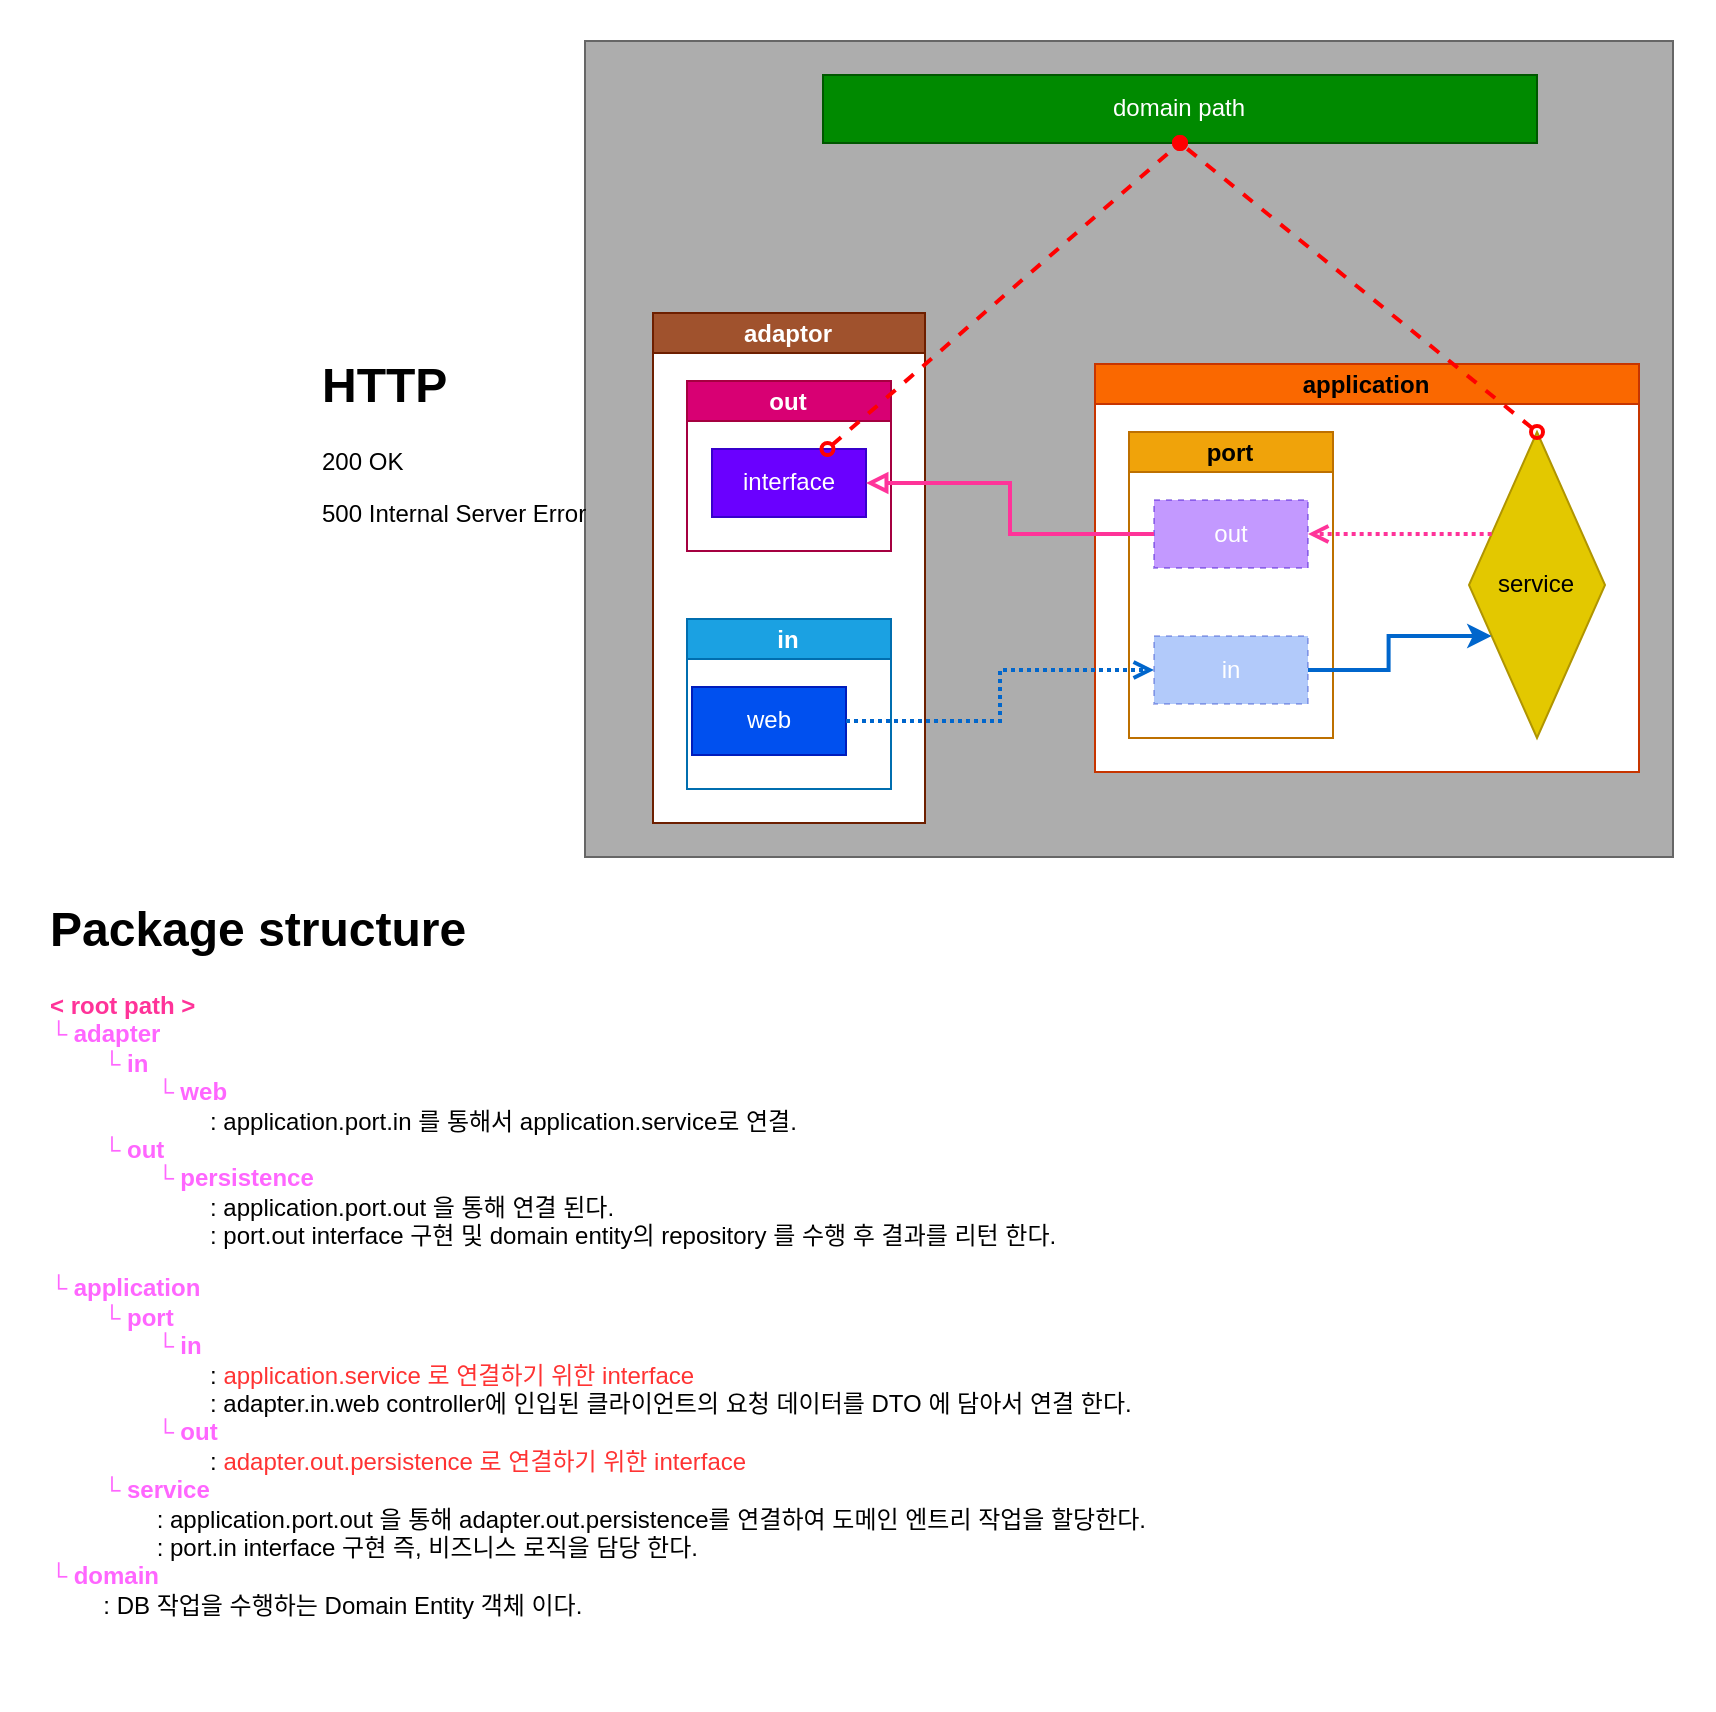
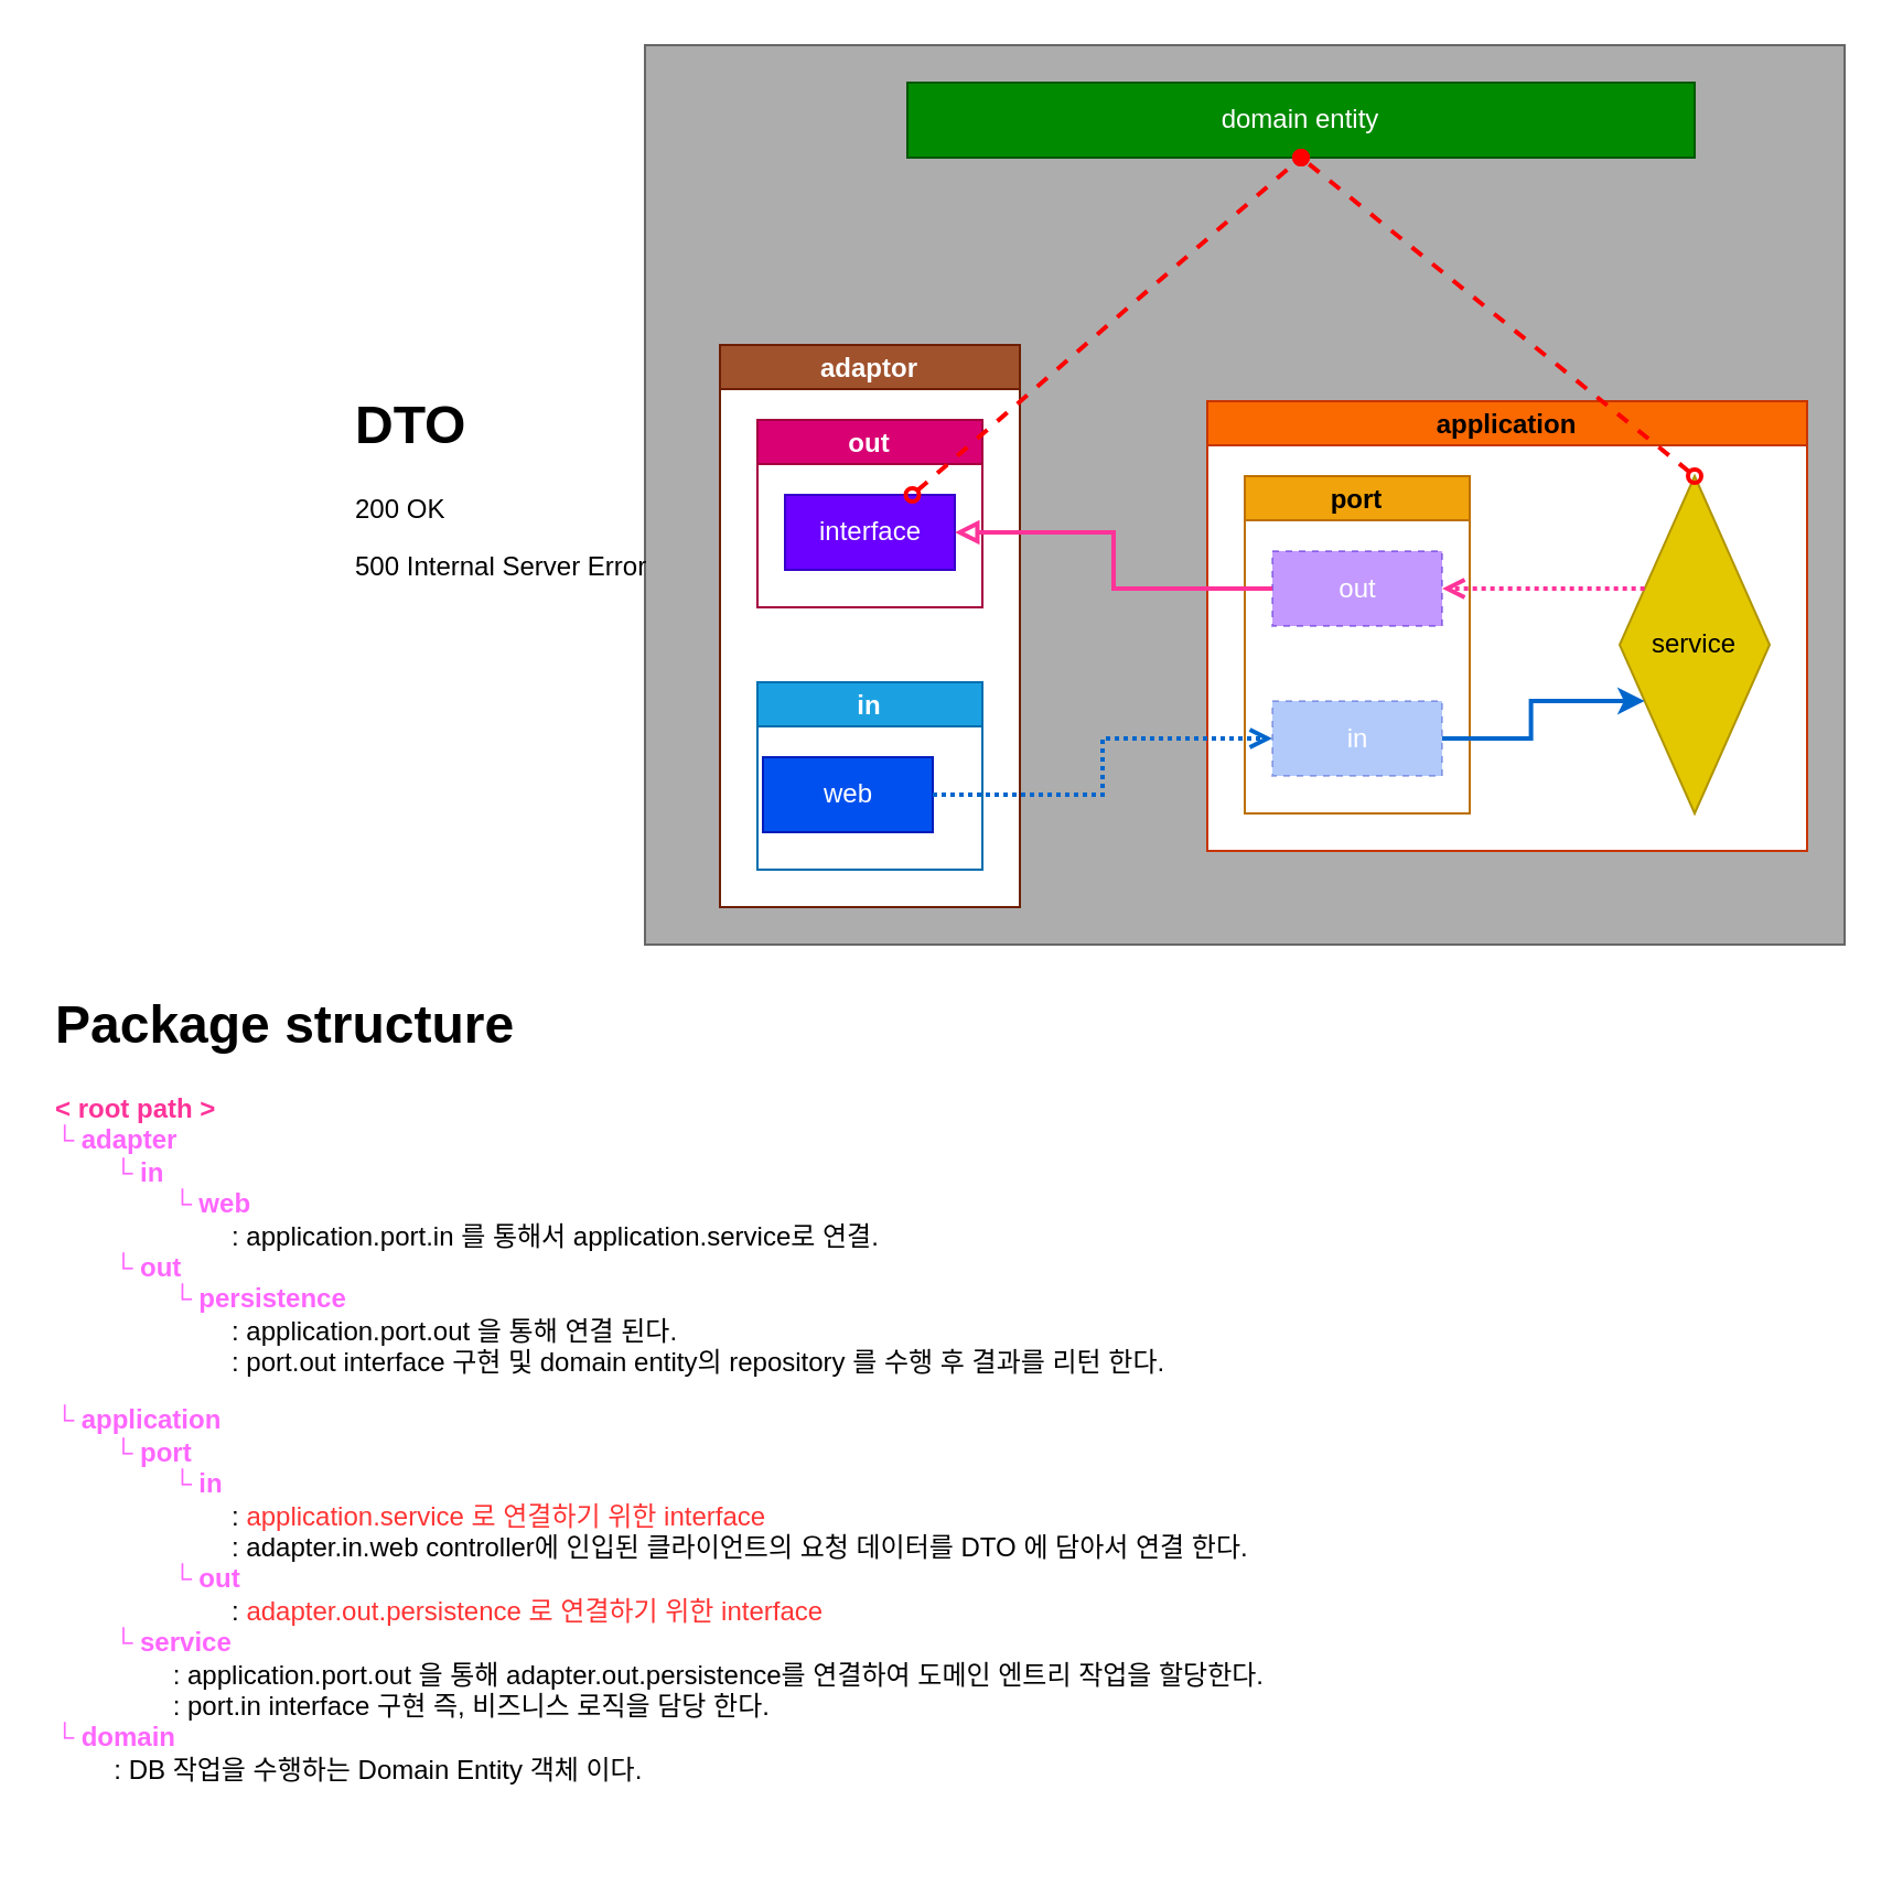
- <mxCell id="17" value="domain path" style="whiteSpace=wrap;html=1;align=center;treeFolding=1;treeMoving=1;newEdgeStyle={&quot;edgeStyle&quot;:&quot;elbowEdgeStyle&quot;,&quot;startArrow&quot;:&quot;none&quot;,&quot;endArrow&quot;:&quot;none&quot;};fillColor=#008a00;fontColor=#ffffff;strokeColor=#005700;" parent="1" vertex="1"><mxGeometry x="411" y="37" width="357" height="34" as="geometry" /></mxCell>
+ <mxCell id="17" value="domain entity" style="whiteSpace=wrap;html=1;align=center;treeFolding=1;treeMoving=1;newEdgeStyle={&quot;edgeStyle&quot;:&quot;elbowEdgeStyle&quot;,&quot;startArrow&quot;:&quot;none&quot;,&quot;endArrow&quot;:&quot;none&quot;};fillColor=#008a00;fontColor=#ffffff;strokeColor=#005700;" parent="1" vertex="1"><mxGeometry x="411" y="37" width="357" height="34" as="geometry" /></mxCell>
- <mxCell id="20" value="&lt;h1&gt;HTTP&amp;nbsp;&lt;/h1&gt;&lt;p&gt;200 OK&lt;/p&gt;&lt;p&gt;500 Internal Server Error&amp;nbsp;&lt;/p&gt;" style="text;html=1;strokeColor=none;fillColor=none;spacing=5;spacingTop=-20;whiteSpace=wrap;overflow=hidden;rounded=0;" parent="1" vertex="1"><mxGeometry x="156" y="173" width="153" height="103" as="geometry" /></mxCell>
+ <mxCell id="20" value="&lt;h1&gt;DTO&amp;nbsp;&lt;/h1&gt;&lt;p&gt;200 OK&lt;/p&gt;&lt;p&gt;500 Internal Server Error&amp;nbsp;&lt;/p&gt;" style="text;html=1;strokeColor=none;fillColor=none;spacing=5;spacingTop=-20;whiteSpace=wrap;overflow=hidden;rounded=0;" parent="1" vertex="1"><mxGeometry x="156" y="173" width="153" height="103" as="geometry" /></mxCell>
